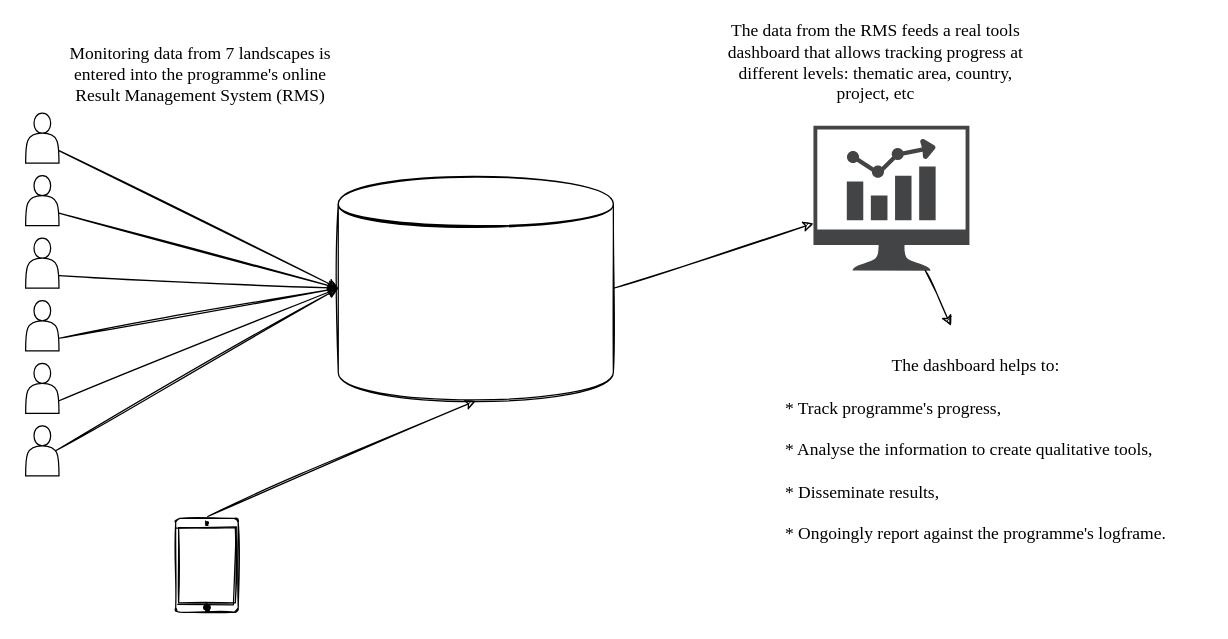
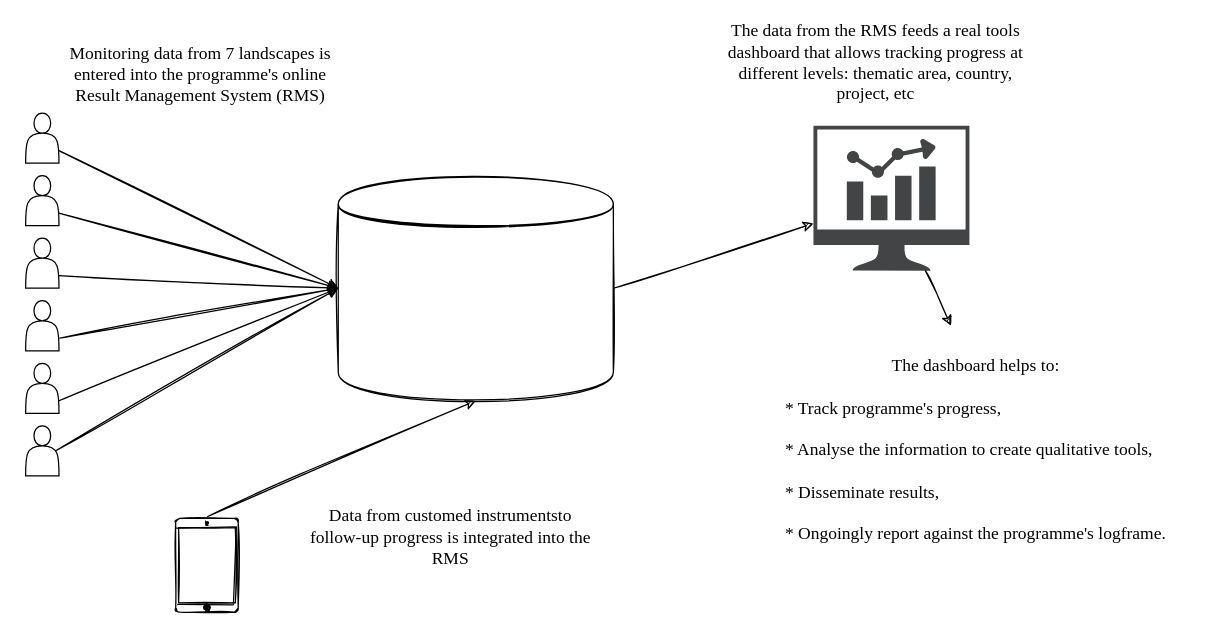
+ <mxCell id="19" value="&lt;font face=&quot;Lucida Console&quot; style=&quot;font-size: 14px&quot;&gt;Data from customed instrumentsto follow-up progress is integrated into the RMS&lt;/font&gt;" style="text;html=1;strokeColor=none;fillColor=none;align=center;verticalAlign=middle;whiteSpace=wrap;rounded=0;shadow=1;sketch=1;" vertex="1" parent="1"><mxGeometry x="240" y="400" width="240" height="60" as="geometry" /></mxCell>
